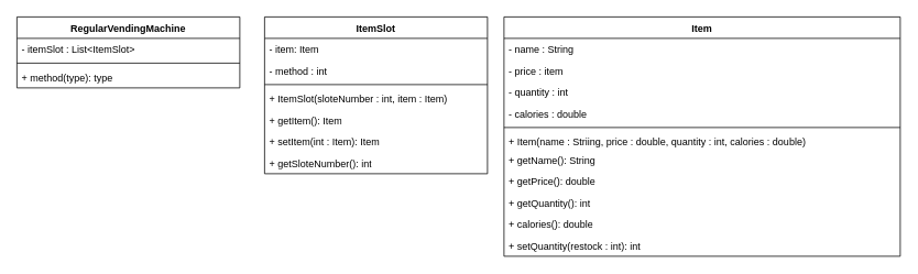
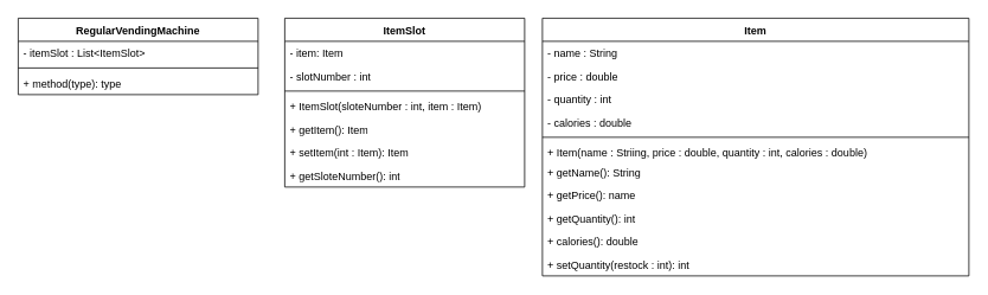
- <mxCell id="8" value="- method : int" style="text;strokeColor=none;fillColor=none;align=left;verticalAlign=top;spacingLeft=4;spacingRight=4;overflow=hidden;rotatable=0;points=[[0,0.5],[1,0.5]];portConstraint=eastwest;whiteSpace=wrap;html=1;" vertex="1" parent="6"><mxGeometry y="52" width="270" height="26" as="geometry" /></mxCell>
+ <mxCell id="8" value="- slotNumber : int" style="text;strokeColor=none;fillColor=none;align=left;verticalAlign=top;spacingLeft=4;spacingRight=4;overflow=hidden;rotatable=0;points=[[0,0.5],[1,0.5]];portConstraint=eastwest;whiteSpace=wrap;html=1;" vertex="1" parent="6"><mxGeometry y="52" width="270" height="26" as="geometry" /></mxCell>
- <mxCell id="16" value="- price : item" style="text;strokeColor=none;fillColor=none;align=left;verticalAlign=top;spacingLeft=4;spacingRight=4;overflow=hidden;rotatable=0;points=[[0,0.5],[1,0.5]];portConstraint=eastwest;whiteSpace=wrap;html=1;" vertex="1" parent="14"><mxGeometry y="52" width="480" height="26" as="geometry" /></mxCell>
+ <mxCell id="16" value="- price : double" style="text;strokeColor=none;fillColor=none;align=left;verticalAlign=top;spacingLeft=4;spacingRight=4;overflow=hidden;rotatable=0;points=[[0,0.5],[1,0.5]];portConstraint=eastwest;whiteSpace=wrap;html=1;" vertex="1" parent="14"><mxGeometry y="52" width="480" height="26" as="geometry" /></mxCell>
- <mxCell id="22" value="+ getPrice(): double" style="text;strokeColor=none;fillColor=none;align=left;verticalAlign=top;spacingLeft=4;spacingRight=4;overflow=hidden;rotatable=0;points=[[0,0.5],[1,0.5]];portConstraint=eastwest;whiteSpace=wrap;html=1;" vertex="1" parent="14"><mxGeometry y="186" width="480" height="26" as="geometry" /></mxCell>
+ <mxCell id="22" value="+ getPrice(): name" style="text;strokeColor=none;fillColor=none;align=left;verticalAlign=top;spacingLeft=4;spacingRight=4;overflow=hidden;rotatable=0;points=[[0,0.5],[1,0.5]];portConstraint=eastwest;whiteSpace=wrap;html=1;" vertex="1" parent="14"><mxGeometry y="186" width="480" height="26" as="geometry" /></mxCell>
